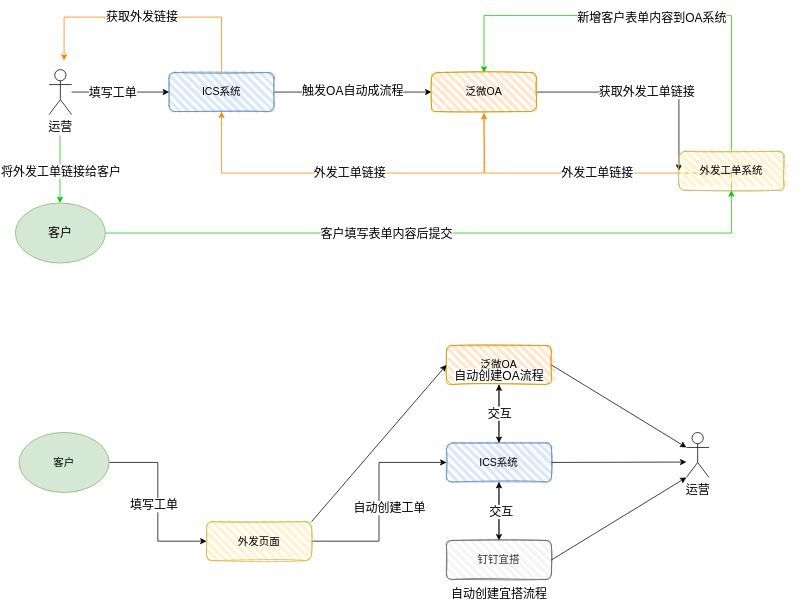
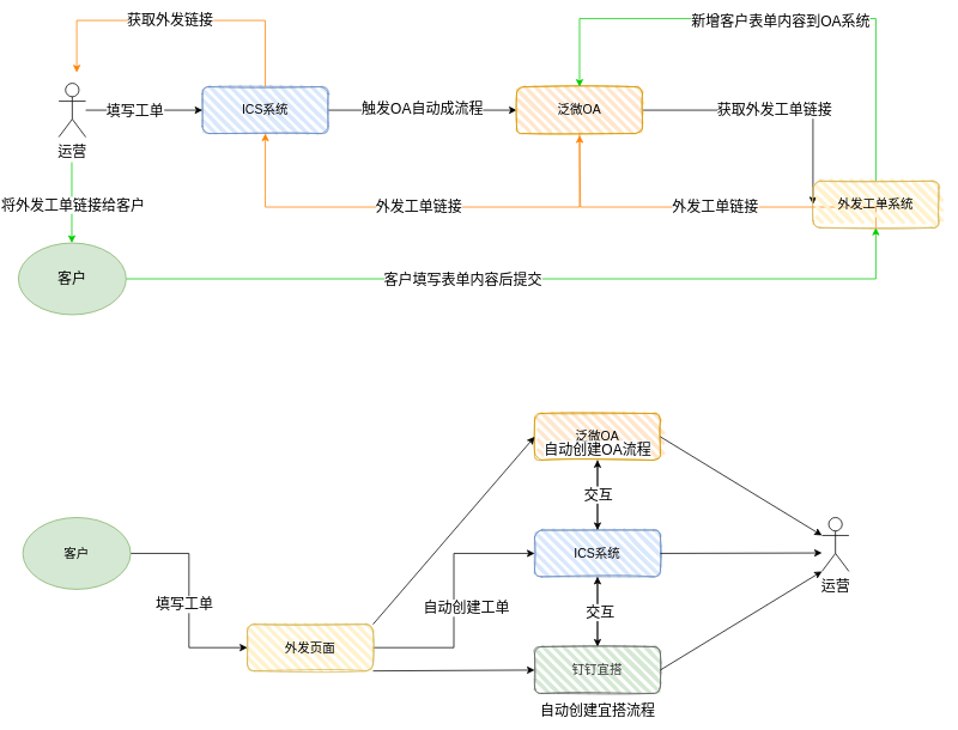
+ <mxCell id="42" value="" style="endArrow=classic;html=1;rounded=0;entryX=0;entryY=0.5;entryDx=0;entryDy=0;exitX=1;exitY=1;exitDx=0;exitDy=0;" edge="1" parent="1" source="33" target="39"><mxGeometry width="50" height="50" relative="1" as="geometry"><mxPoint x="365" y="744" as="sourcePoint" /><mxPoint x="505" y="640" as="targetPoint" /></mxGeometry></mxCell>
- <mxCell id="39" value="&lt;font style=&quot;font-size: 14px;&quot;&gt;钉钉宜搭&lt;/font&gt;" style="rounded=1;whiteSpace=wrap;html=1;strokeWidth=1;fillWeight=4;hachureGap=8;hachureAngle=45;fillColor=#f5f5f5;sketch=1;strokeColor=#666666;shadow=0;glass=0;fontColor=#333333;" vertex="1" parent="1"><mxGeometry x="595" y="720" width="140" height="52" as="geometry" /></mxCell>
+ <mxCell id="39" value="&lt;font style=&quot;font-size: 14px;&quot;&gt;钉钉宜搭&lt;/font&gt;" style="rounded=1;whiteSpace=wrap;html=1;strokeWidth=1;fillWeight=4;hachureGap=8;hachureAngle=45;fillColor=#d5e8d4;sketch=1;strokeColor=#666666;shadow=0;glass=0;fontColor=#333333;" vertex="1" parent="1"><mxGeometry x="595" y="720" width="140" height="52" as="geometry" /></mxCell>
